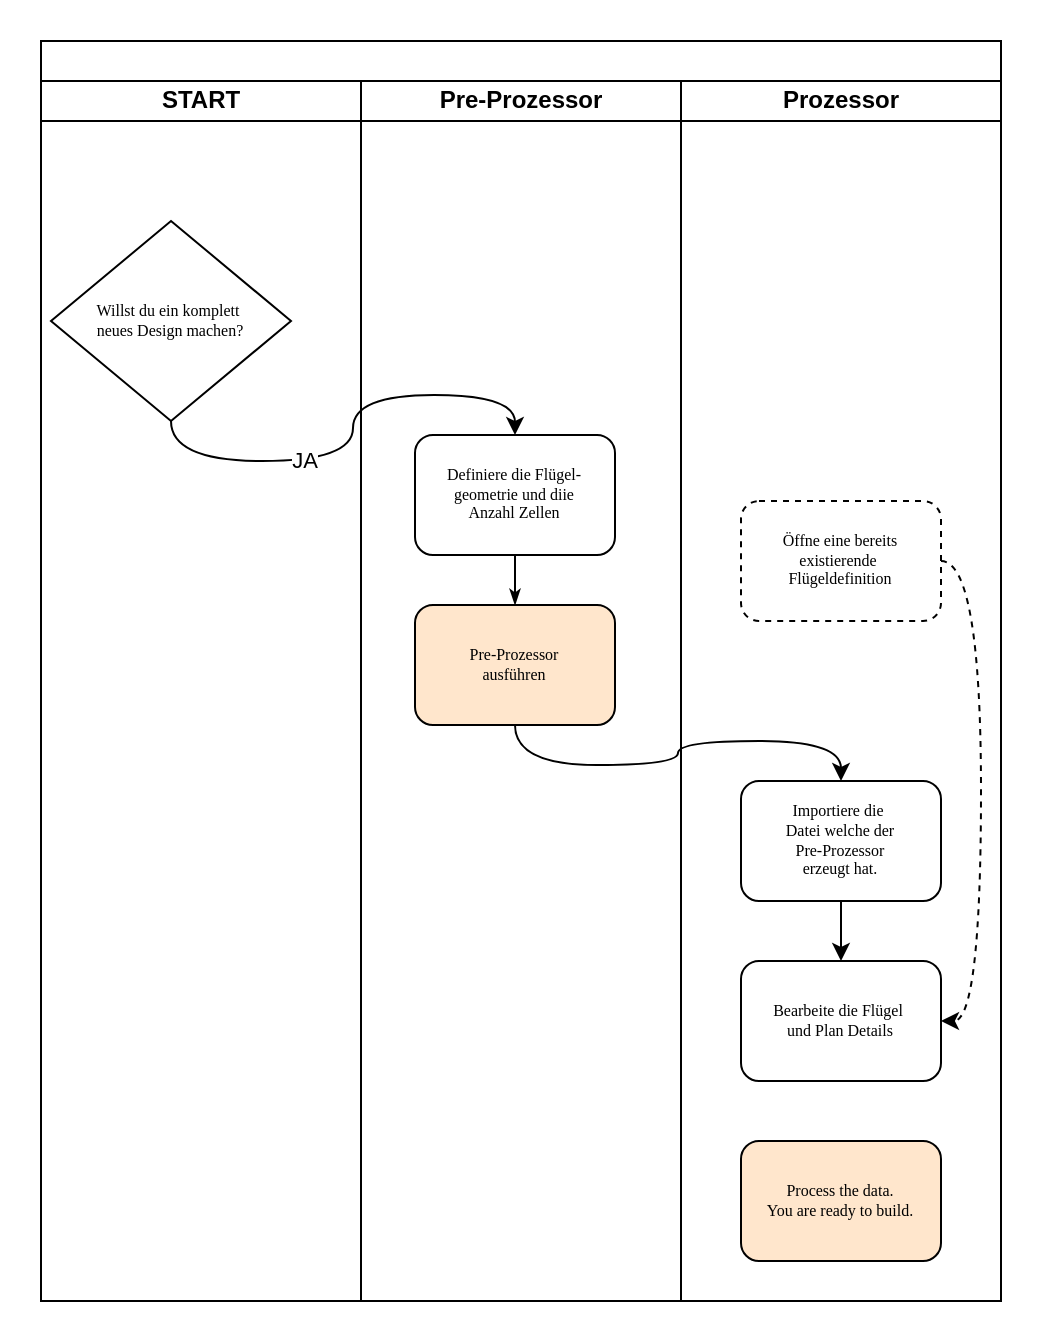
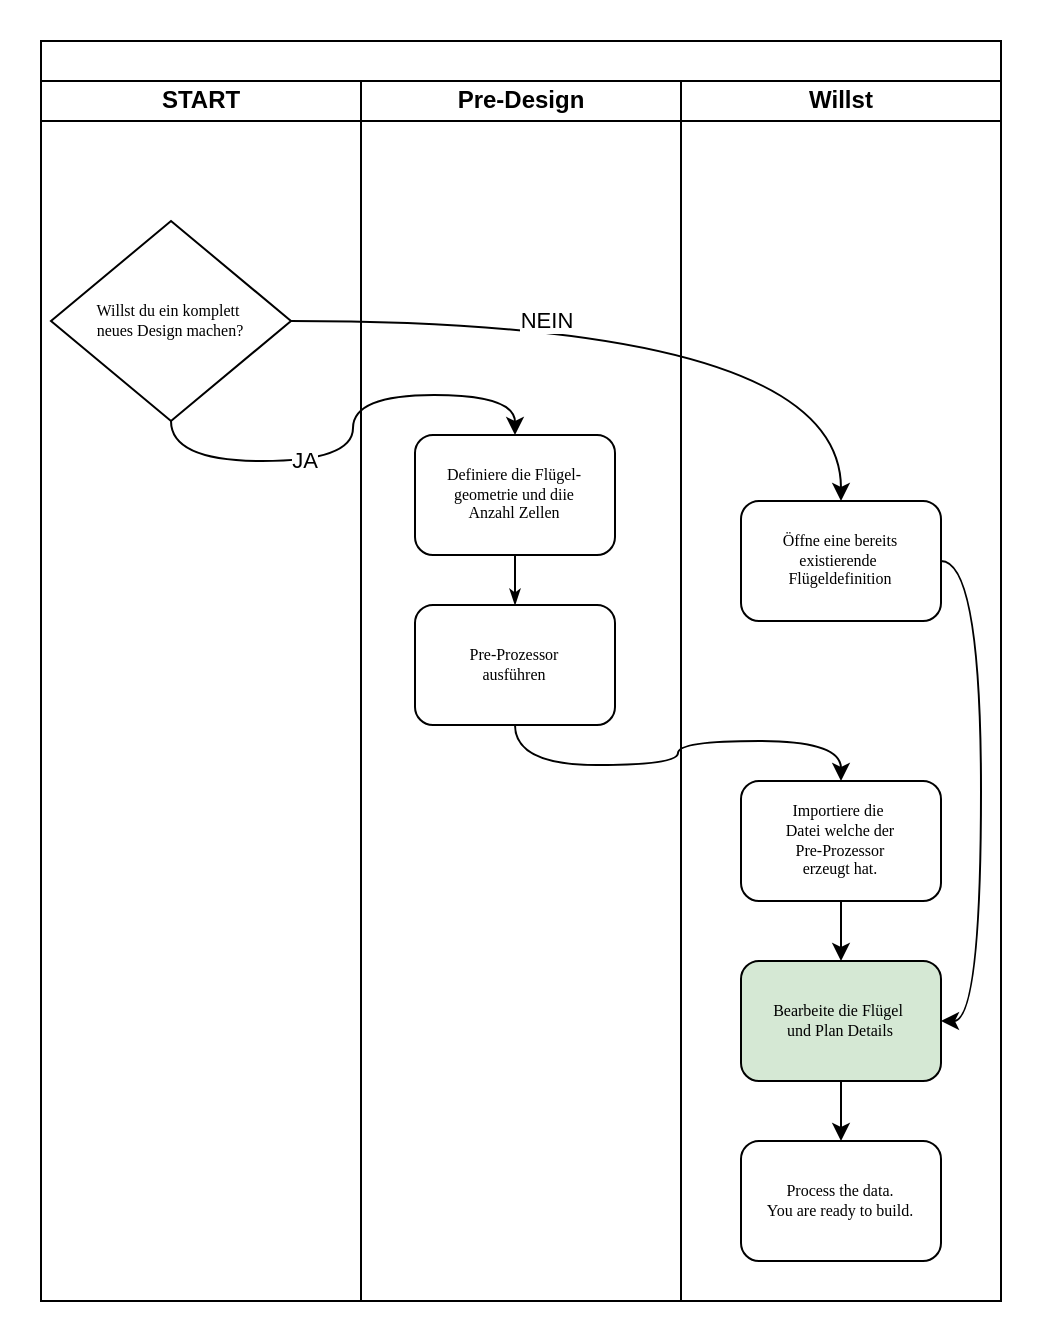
- <mxCell id="5" value="Pre-Prozessor" style="swimlane;html=1;startSize=20;" parent="2" vertex="1"><mxGeometry x="160" y="20" width="160" height="610" as="geometry" /></mxCell>
+ <mxCell id="5" value="Pre-Design" style="swimlane;html=1;startSize=20;" parent="2" vertex="1"><mxGeometry x="160" y="20" width="160" height="610" as="geometry" /></mxCell>
- <mxCell id="9" value="Prozessor" style="swimlane;html=1;startSize=20;" parent="2" vertex="1"><mxGeometry x="320" y="20" width="160" height="610" as="geometry" /></mxCell>
+ <mxCell id="9" value="Willst" style="swimlane;html=1;startSize=20;" parent="2" vertex="1"><mxGeometry x="320" y="20" width="160" height="610" as="geometry" /></mxCell>
+ <mxCell id="20" style="edgeStyle=orthogonalEdgeStyle;rounded=0;orthogonalLoop=1;jettySize=auto;html=1;exitX=1;exitY=0.5;exitDx=0;exitDy=0;curved=1;entryX=0.5;entryY=0;entryDx=0;entryDy=0;" edge="1" parent="2" source="4" target="15"><mxGeometry relative="1" as="geometry"><mxPoint x="90" y="185" as="sourcePoint" /><mxPoint x="240" y="207" as="targetPoint" /></mxGeometry></mxCell>
+ <mxCell id="21" value="NEIN" style="edgeLabel;html=1;align=center;verticalAlign=middle;resizable=0;points=[];" vertex="1" connectable="0" parent="20"><mxGeometry x="-0.309" y="2" relative="1" as="geometry"><mxPoint x="1" y="1" as="offset" /></mxGeometry></mxCell>
- <mxCell id="15" value="Öffne eine bereits&lt;br&gt;existierende&amp;nbsp;&lt;br&gt;Flügeldefinition" style="rounded=1;whiteSpace=wrap;html=1;shadow=0;labelBackgroundColor=none;strokeWidth=1;fontFamily=Verdana;fontSize=8;align=center;dashed=1;" vertex="1" parent="9"><mxGeometry x="30" y="210" width="100" height="60" as="geometry" /></mxCell>
+ <mxCell id="15" value="Öffne eine bereits&lt;br&gt;existierende&amp;nbsp;&lt;br&gt;Flügeldefinition" style="rounded=1;whiteSpace=wrap;html=1;shadow=0;labelBackgroundColor=none;strokeWidth=1;fontFamily=Verdana;fontSize=8;align=center;" vertex="1" parent="9"><mxGeometry x="30" y="210" width="100" height="60" as="geometry" /></mxCell>
- <mxCell id="7" value="Pre-Prozessor &lt;br&gt;ausführen" style="rounded=1;whiteSpace=wrap;html=1;shadow=0;labelBackgroundColor=none;strokeWidth=1;fontFamily=Verdana;fontSize=8;align=center;fillColor=#ffe6cc;" parent="5" vertex="1"><mxGeometry x="27" y="262" width="100" height="60" as="geometry" /></mxCell>
+ <mxCell id="7" value="Pre-Prozessor &lt;br&gt;ausführen" style="rounded=1;whiteSpace=wrap;html=1;shadow=0;labelBackgroundColor=none;strokeWidth=1;fontFamily=Verdana;fontSize=8;align=center;" parent="5" vertex="1"><mxGeometry x="27" y="262" width="100" height="60" as="geometry" /></mxCell>
- <mxCell id="16" style="edgeStyle=orthogonalEdgeStyle;rounded=0;orthogonalLoop=1;jettySize=auto;html=1;exitX=1;exitY=0.5;exitDx=0;exitDy=0;curved=1;entryX=1;entryY=0.5;entryDx=0;entryDy=0;dashed=1;" edge="1" parent="9" source="15" target="11"><mxGeometry relative="1" as="geometry"><mxPoint x="-80" y="332" as="sourcePoint" /><mxPoint x="90" y="360" as="targetPoint" /></mxGeometry></mxCell>
+ <mxCell id="16" style="edgeStyle=orthogonalEdgeStyle;rounded=0;orthogonalLoop=1;jettySize=auto;html=1;exitX=1;exitY=0.5;exitDx=0;exitDy=0;curved=1;entryX=1;entryY=0.5;entryDx=0;entryDy=0;" edge="1" parent="9" source="15" target="11"><mxGeometry relative="1" as="geometry"><mxPoint x="-80" y="332" as="sourcePoint" /><mxPoint x="90" y="360" as="targetPoint" /></mxGeometry></mxCell>
- <mxCell id="11" value="Bearbeite die Flügel&amp;nbsp;&lt;br&gt;und Plan Details" style="rounded=1;whiteSpace=wrap;html=1;shadow=0;labelBackgroundColor=none;strokeWidth=1;fontFamily=Verdana;fontSize=8;align=center;" parent="9" vertex="1"><mxGeometry x="30" y="440" width="100" height="60" as="geometry" /></mxCell>
+ <mxCell id="11" value="Bearbeite die Flügel&amp;nbsp;&lt;br&gt;und Plan Details" style="rounded=1;whiteSpace=wrap;html=1;shadow=0;labelBackgroundColor=none;strokeWidth=1;fontFamily=Verdana;fontSize=8;align=center;fillColor=#d5e8d4;" parent="9" vertex="1"><mxGeometry x="30" y="440" width="100" height="60" as="geometry" /></mxCell>
+ <mxCell id="14" style="edgeStyle=orthogonalEdgeStyle;rounded=0;orthogonalLoop=1;jettySize=auto;html=1;exitX=0.5;exitY=1;exitDx=0;exitDy=0;curved=1;entryX=0.5;entryY=0;entryDx=0;entryDy=0;" edge="1" parent="9" source="11" target="13"><mxGeometry relative="1" as="geometry"><mxPoint x="90" y="420" as="sourcePoint" /><mxPoint x="90" y="450" as="targetPoint" /></mxGeometry></mxCell>
- <mxCell id="13" value="Process the data.&lt;br&gt;You are ready to build." style="rounded=1;whiteSpace=wrap;html=1;shadow=0;labelBackgroundColor=none;strokeWidth=1;fontFamily=Verdana;fontSize=8;align=center;fillColor=#ffe6cc;" vertex="1" parent="9"><mxGeometry x="30" y="530" width="100" height="60" as="geometry" /></mxCell>
+ <mxCell id="13" value="Process the data.&lt;br&gt;You are ready to build." style="rounded=1;whiteSpace=wrap;html=1;shadow=0;labelBackgroundColor=none;strokeWidth=1;fontFamily=Verdana;fontSize=8;align=center;" vertex="1" parent="9"><mxGeometry x="30" y="530" width="100" height="60" as="geometry" /></mxCell>
